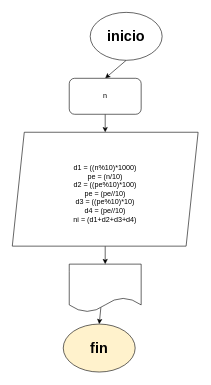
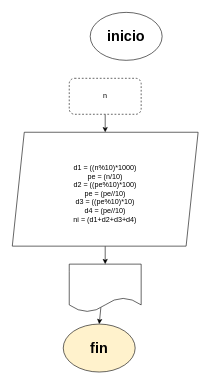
- <mxCell id="2" style="edgeStyle=none;html=1;exitX=0.5;exitY=1;exitDx=0;exitDy=0;entryX=0.5;entryY=0;entryDx=0;entryDy=0;" edge="1" parent="1" source="3" target="7"><mxGeometry relative="1" as="geometry" /></mxCell>
- <mxCell id="7" value="n" style="rounded=1;whiteSpace=wrap;html=1;" vertex="1" parent="1"><mxGeometry x="115" y="130" width="120" height="60" as="geometry" /></mxCell>
+ <mxCell id="7" value="n" style="rounded=1;whiteSpace=wrap;html=1;dashed=1;" vertex="1" parent="1"><mxGeometry x="115" y="130" width="120" height="60" as="geometry" /></mxCell>
